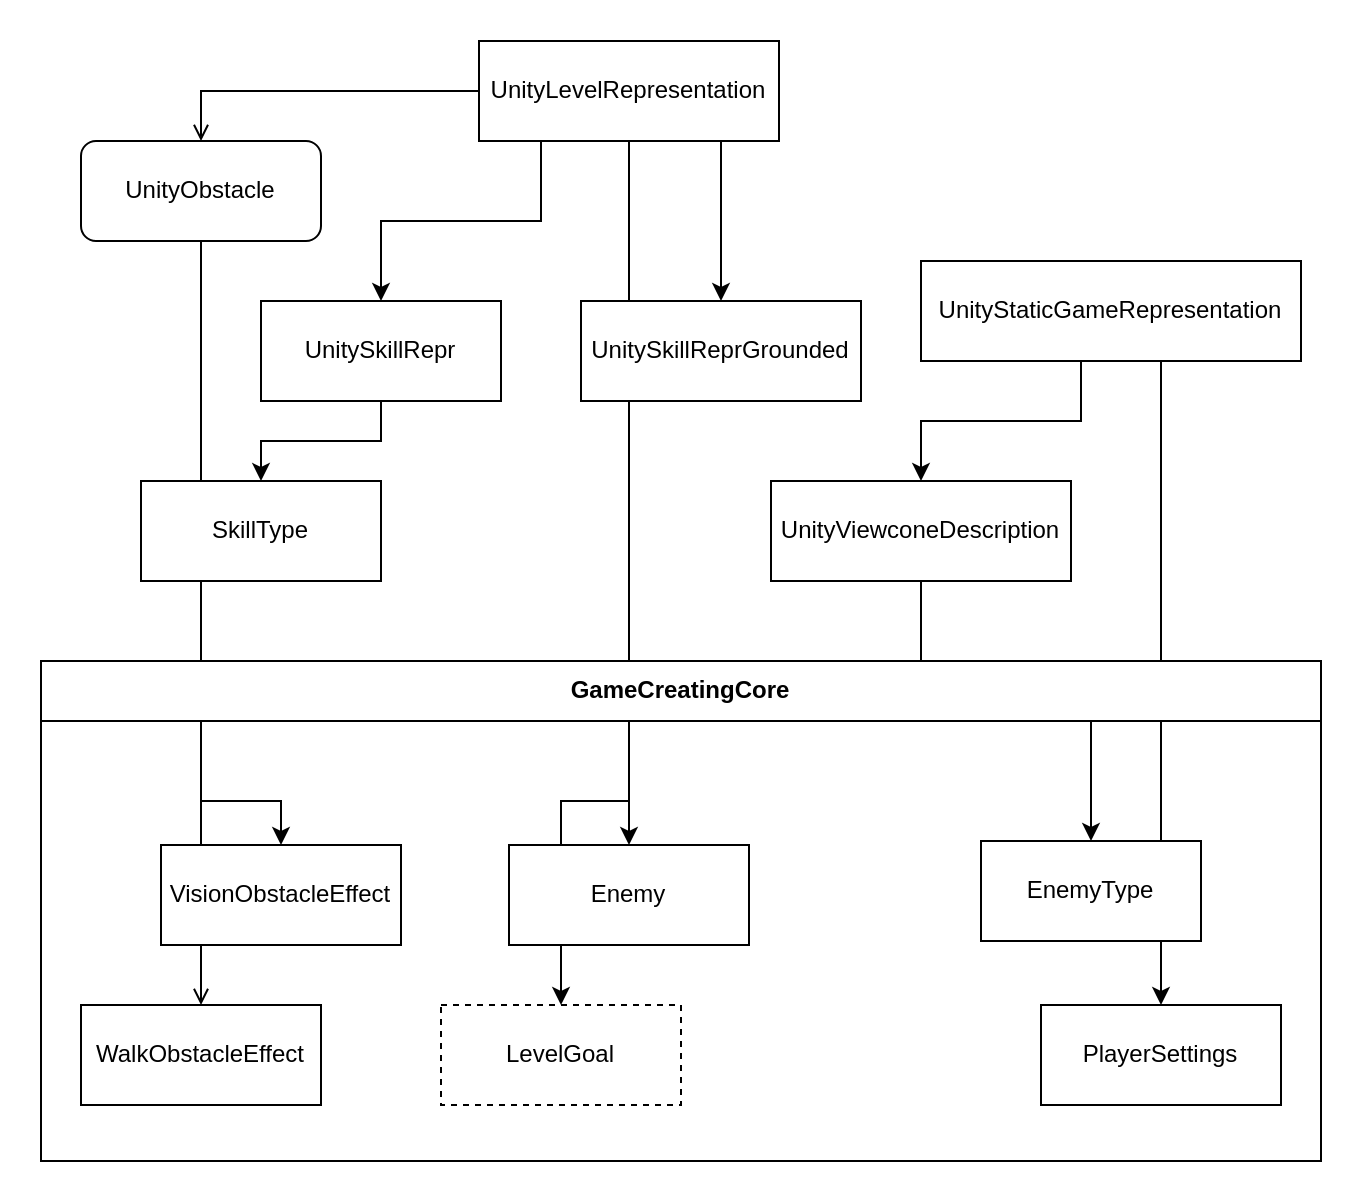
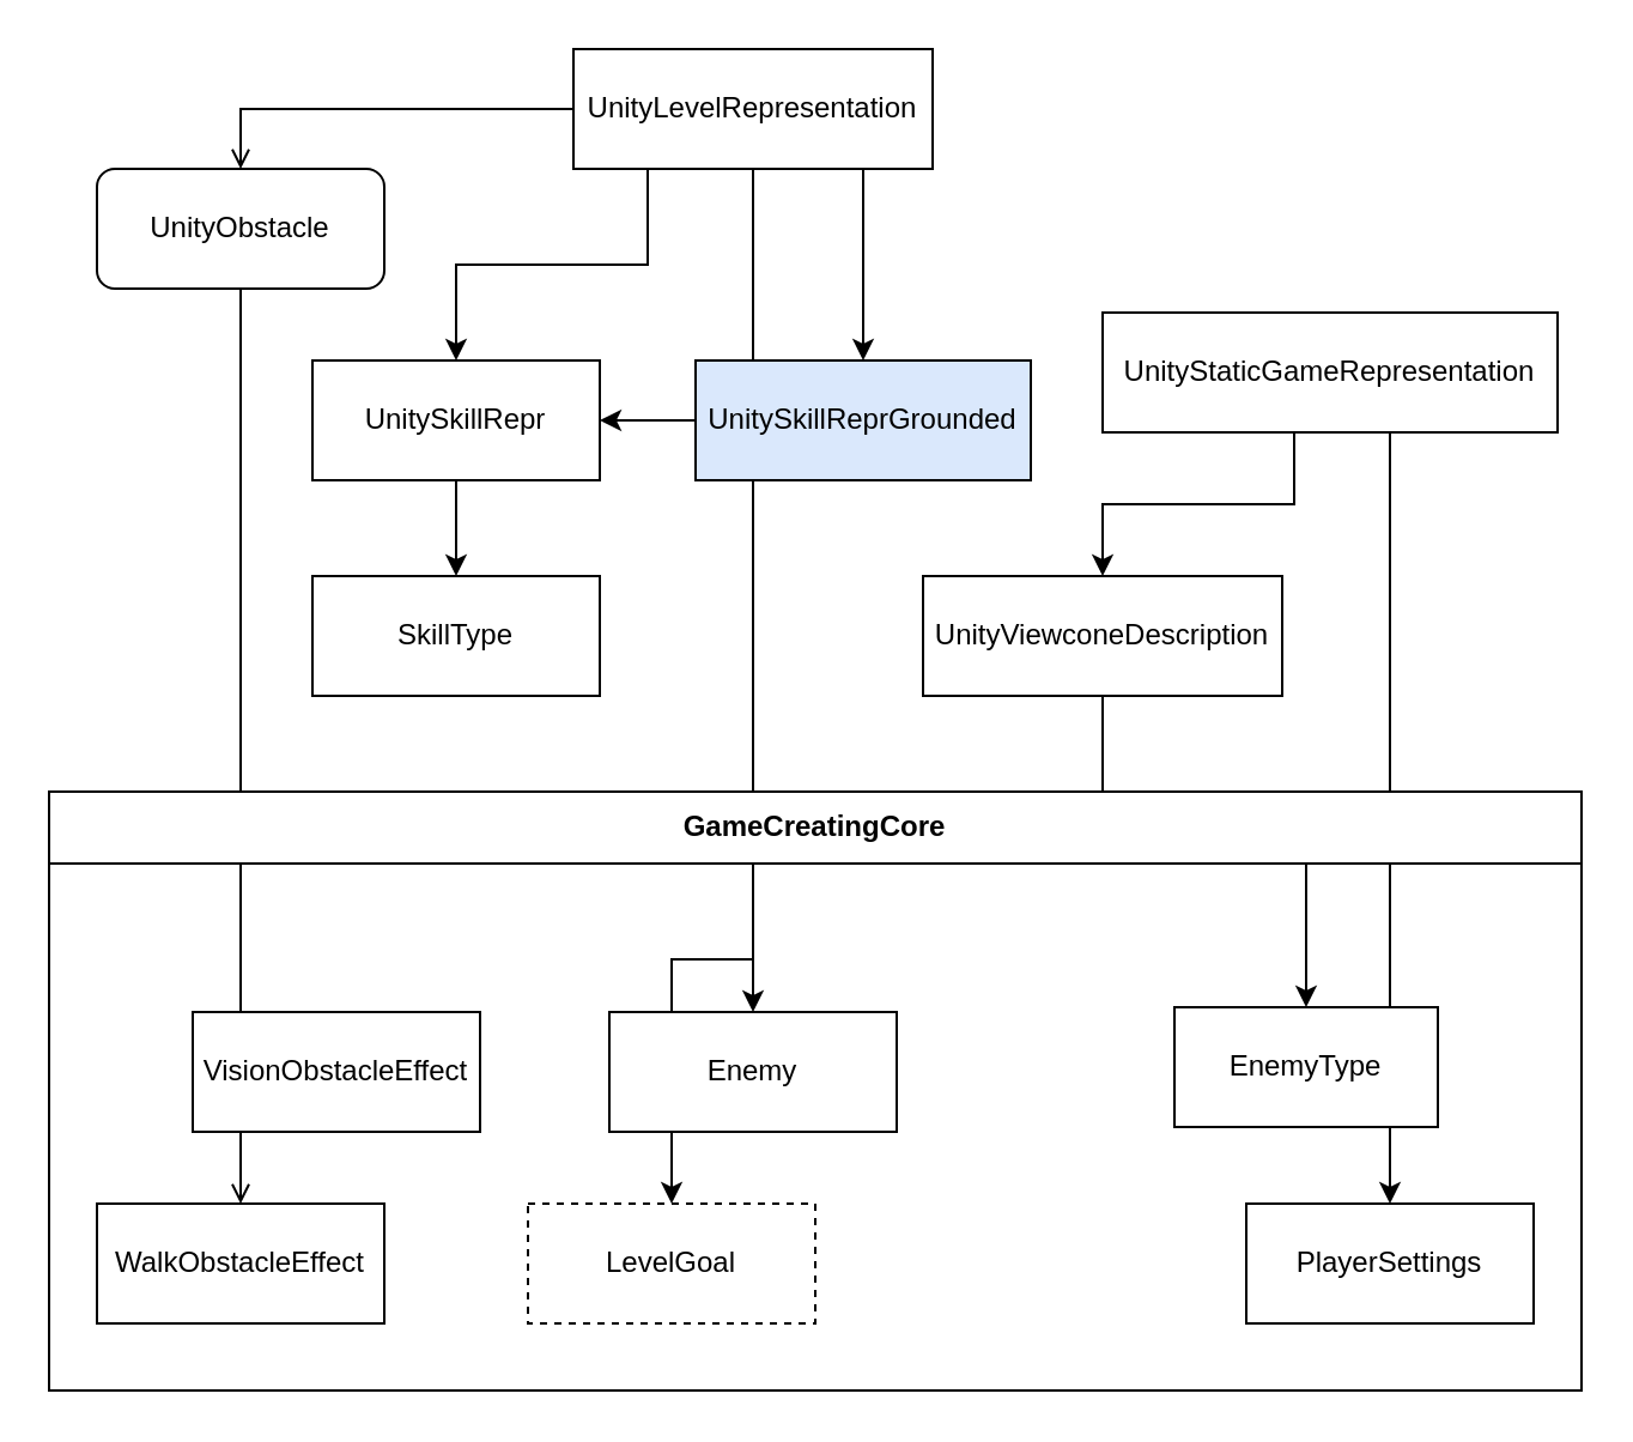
+ <mxCell id="27" style="edgeStyle=orthogonalEdgeStyle;rounded=0;orthogonalLoop=1;jettySize=auto;html=1;entryX=1;entryY=0.5;entryDx=0;entryDy=0;" edge="1" parent="1" source="28" target="25"><mxGeometry relative="1" as="geometry" /></mxCell>
- <mxCell id="28" value="UnitySkillReprGrounded" style="rounded=0;whiteSpace=wrap;html=1;" vertex="1" parent="1"><mxGeometry x="290" y="150" width="140" height="50" as="geometry" /></mxCell>
+ <mxCell id="28" value="UnitySkillReprGrounded" style="rounded=0;whiteSpace=wrap;html=1;fillColor=#dae8fc;" vertex="1" parent="1"><mxGeometry x="290" y="150" width="140" height="50" as="geometry" /></mxCell>
- <mxCell id="26" value="&lt;div&gt;SkillType&lt;/div&gt;" style="rounded=0;whiteSpace=wrap;html=1;" vertex="1" parent="1"><mxGeometry x="70" y="240" width="120" height="50" as="geometry" /></mxCell>
+ <mxCell id="26" value="&lt;div&gt;SkillType&lt;/div&gt;" style="rounded=0;whiteSpace=wrap;html=1;" vertex="1" parent="1"><mxGeometry x="130" y="240" width="120" height="50" as="geometry" /></mxCell>
- <mxCell id="13" style="edgeStyle=orthogonalEdgeStyle;rounded=0;orthogonalLoop=1;jettySize=auto;html=1;entryX=0.5;entryY=0;entryDx=0;entryDy=0;" edge="1" parent="1" source="14" target="17"><mxGeometry relative="1" as="geometry"><Array as="points"><mxPoint x="100" y="400" /><mxPoint x="140" y="400" /></Array></mxGeometry></mxCell>
